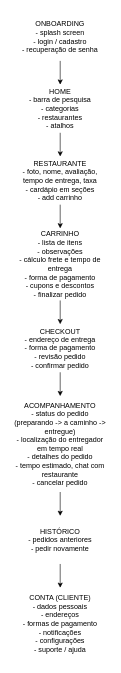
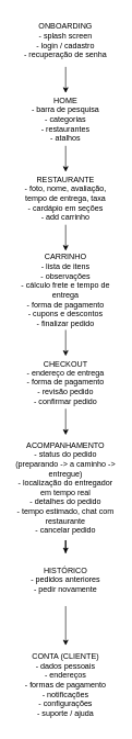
- <mxCell id="15" value="&lt;div&gt;HISTÓRICO&lt;/div&gt;&lt;div&gt;- pedidos anteriores&lt;/div&gt;&lt;div&gt;- pedir novamente&lt;/div&gt;" style="rounded=0;whiteSpace=wrap;html=1;fillColor=light-dark(#FFFFFF,#1850AA);strokeColor=none;fontColor=light-dark(#000000,#E4E4E4);" vertex="1" parent="1"><mxGeometry x="20" y="860" width="160" height="80" as="geometry" /></mxCell>
+ <mxCell id="15" value="&lt;div&gt;HISTÓRICO&lt;/div&gt;&lt;div&gt;- pedidos anteriores&lt;/div&gt;&lt;div&gt;- pedir novamente&lt;/div&gt;" style="rounded=0;whiteSpace=wrap;html=1;fillColor=light-dark(#FFFFFF,#1850AA);strokeColor=none;fontColor=light-dark(#000000,#E4E4E4);" vertex="1" parent="1"><mxGeometry x="20" y="840" width="160" height="80" as="geometry" /></mxCell>
